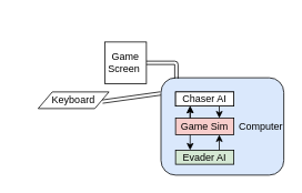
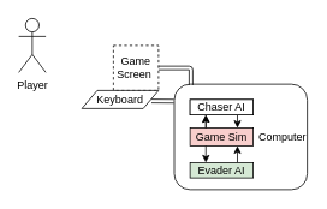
+ <mxCell id="3" value="Player" style="shape=umlActor;verticalLabelPosition=bottom;labelBackgroundColor=#ffffff;verticalAlign=top;html=1;outlineConnect=0;" vertex="1" parent="1"><mxGeometry x="20" y="20" width="30" height="60" as="geometry" /></mxCell>
- <mxCell id="4" value="Game Screen&amp;nbsp;" style="whiteSpace=wrap;html=1;aspect=fixed;" vertex="1" parent="1"><mxGeometry x="125" y="50" width="50" height="50" as="geometry" /></mxCell>
+ <mxCell id="4" value="Game Screen&amp;nbsp;" style="whiteSpace=wrap;html=1;aspect=fixed;dashed=1;" vertex="1" parent="1"><mxGeometry x="125" y="50" width="50" height="50" as="geometry" /></mxCell>
- <mxCell id="6" value="Keyboard" style="shape=parallelogram;perimeter=parallelogramPerimeter;whiteSpace=wrap;html=1;" vertex="1" parent="1"><mxGeometry x="45" y="110" width="85" height="20" as="geometry" /></mxCell>
+ <mxCell id="6" value="Keyboard" style="shape=parallelogram;perimeter=parallelogramPerimeter;whiteSpace=wrap;html=1;" vertex="1" parent="1"><mxGeometry x="90" y="100" width="85" height="20" as="geometry" /></mxCell>
- <mxCell id="2" value="&lt;p style=&quot;line-height: 120%&quot;&gt;Computer&lt;/p&gt;" style="rounded=1;whiteSpace=wrap;html=1;align=right;fillColor=#dae8fc;" vertex="1" parent="1"><mxGeometry x="192.5" y="93" width="147.5" height="117" as="geometry" /></mxCell>
+ <mxCell id="2" value="&lt;p style=&quot;line-height: 120%&quot;&gt;Computer&lt;/p&gt;" style="rounded=1;whiteSpace=wrap;html=1;align=right;" vertex="1" parent="1"><mxGeometry x="192.5" y="93" width="147.5" height="117" as="geometry" /></mxCell>
